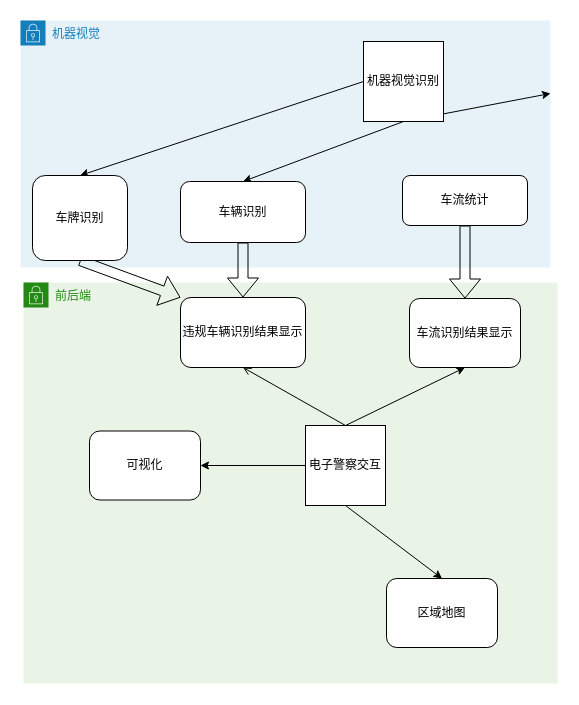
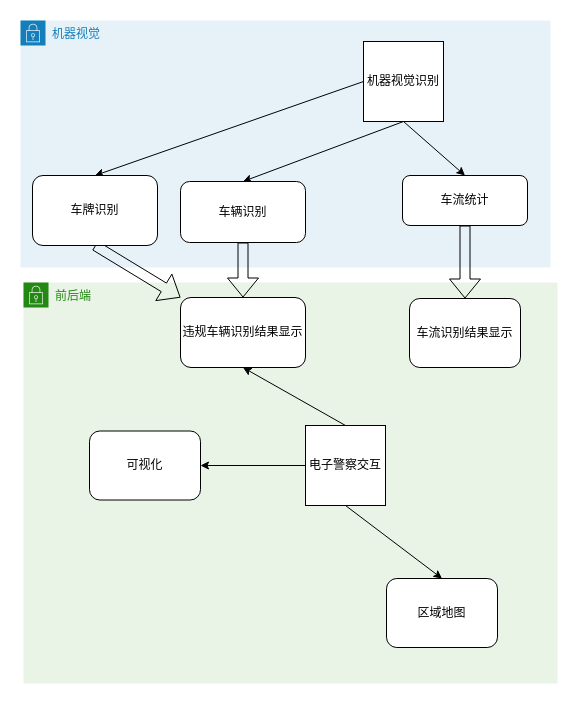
- <mxCell id="14" style="edgeStyle=none;rounded=0;orthogonalLoop=1;jettySize=auto;html=1;exitX=0.5;exitY=1;exitDx=0;exitDy=0;" edge="1" parent="1" source="16" target="3"><mxGeometry relative="1" as="geometry" /></mxCell>
+ <mxCell id="14" style="edgeStyle=none;rounded=0;orthogonalLoop=1;jettySize=auto;html=1;exitX=0.5;exitY=1;exitDx=0;exitDy=0;entryX=0.5;entryY=0;entryDx=0;entryDy=0;" edge="1" parent="1" source="16" target="22"><mxGeometry relative="1" as="geometry" /></mxCell>
- <mxCell id="20" value="车牌识别" style="rounded=1;whiteSpace=wrap;html=1;" vertex="1" parent="1"><mxGeometry x="32" y="175" width="95" height="85" as="geometry" /></mxCell>
+ <mxCell id="20" value="车牌识别" style="rounded=1;whiteSpace=wrap;html=1;" vertex="1" parent="1"><mxGeometry x="32" y="175" width="125" height="70" as="geometry" /></mxCell>
- <mxCell id="4" style="rounded=0;orthogonalLoop=1;jettySize=auto;html=1;exitX=0.5;exitY=0;exitDx=0;exitDy=0;entryX=0.5;entryY=1;entryDx=0;entryDy=0;elbow=vertical;endArrow=open;" parent="1" source="8" target="9" edge="1"><mxGeometry relative="1" as="geometry" /></mxCell>
+ <mxCell id="4" style="rounded=0;orthogonalLoop=1;jettySize=auto;html=1;exitX=0.5;exitY=0;exitDx=0;exitDy=0;entryX=0.5;entryY=1;entryDx=0;entryDy=0;elbow=vertical;" parent="1" source="8" target="9" edge="1"><mxGeometry relative="1" as="geometry" /></mxCell>
- <mxCell id="5" style="edgeStyle=none;rounded=0;orthogonalLoop=1;jettySize=auto;html=1;exitX=0.5;exitY=0;exitDx=0;exitDy=0;entryX=0.5;entryY=1;entryDx=0;entryDy=0;elbow=vertical;" parent="1" source="8" target="10" edge="1"><mxGeometry relative="1" as="geometry" /></mxCell>
